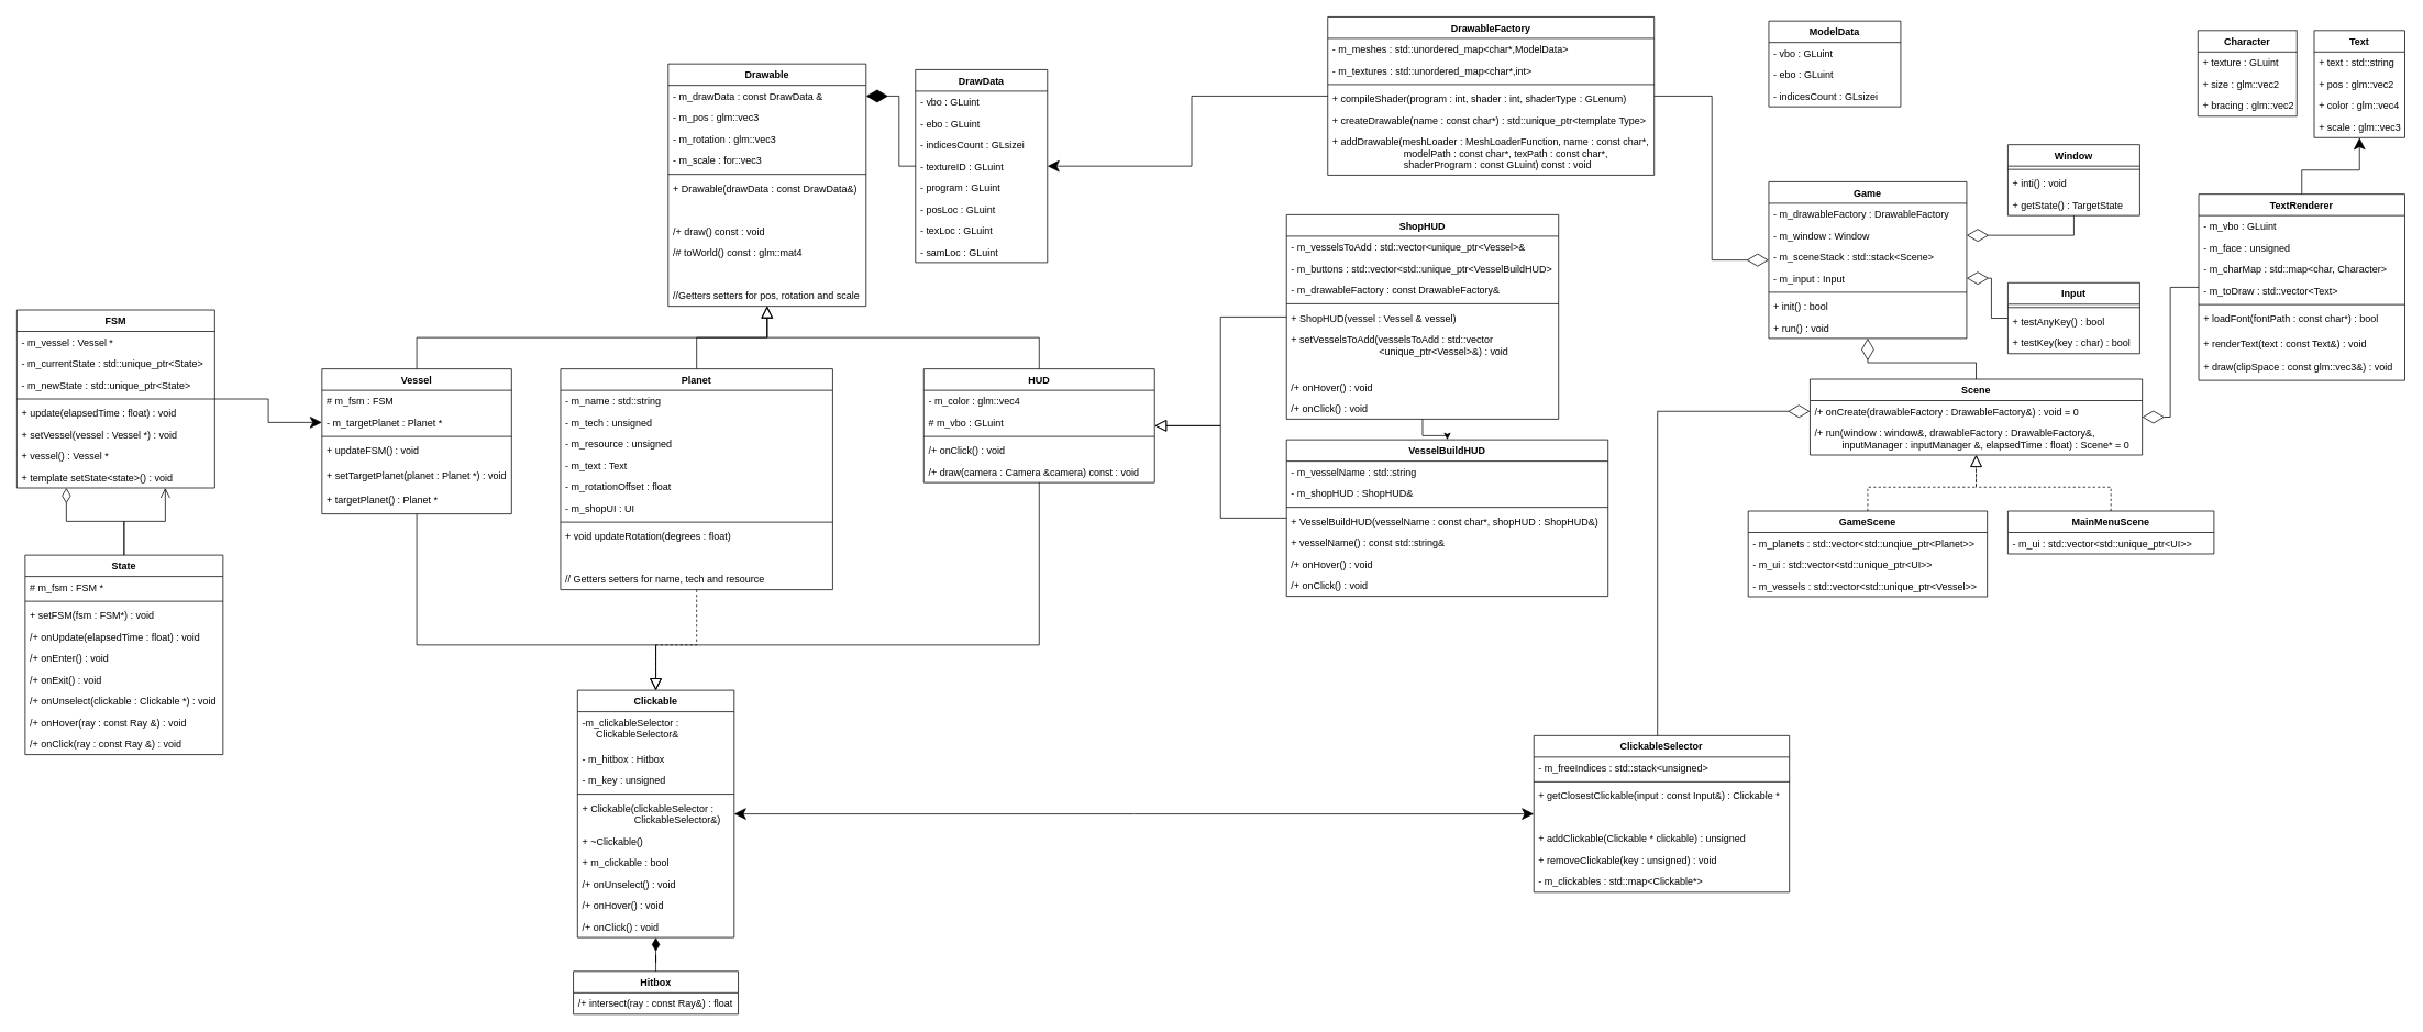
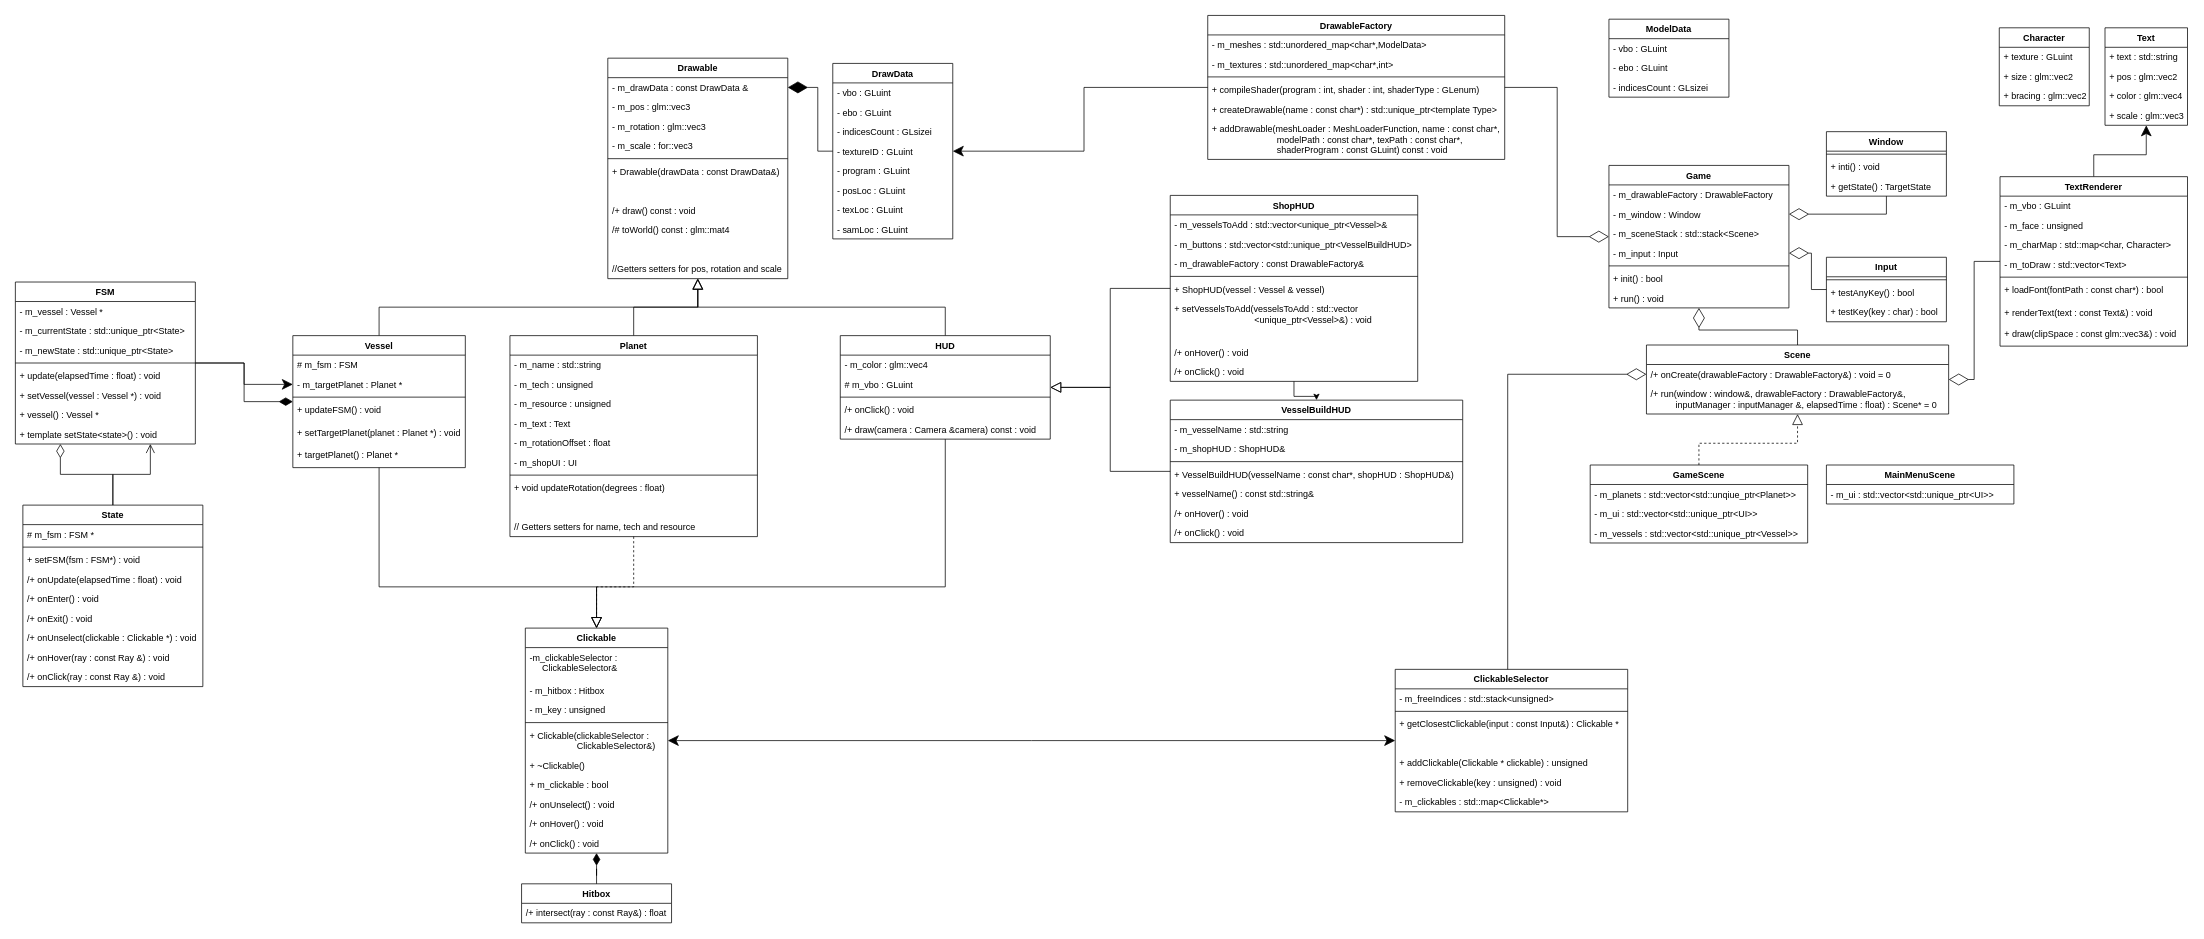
+ <mxCell id="103" style="edgeStyle=elbowEdgeStyle;rounded=0;orthogonalLoop=1;jettySize=auto;html=1;endArrow=diamondThin;endFill=1;endSize=16;" edge="1" parent="1" source="111" target="104"><mxGeometry relative="1" as="geometry" /></mxCell>
- <mxCell id="48" style="edgeStyle=orthogonalEdgeStyle;rounded=0;html=1;jettySize=auto;orthogonalLoop=1;endFill=0;endArrow=block;endSize=12;dashed=1;" parent="1" source="49" target="43" edge="1"><mxGeometry relative="1" as="geometry" /></mxCell>
